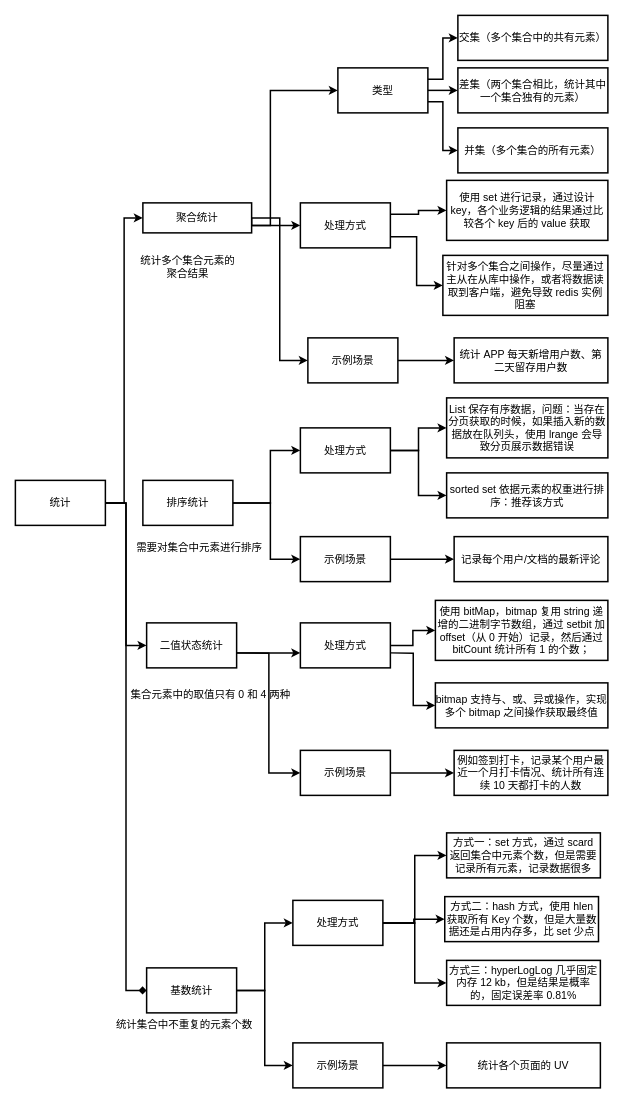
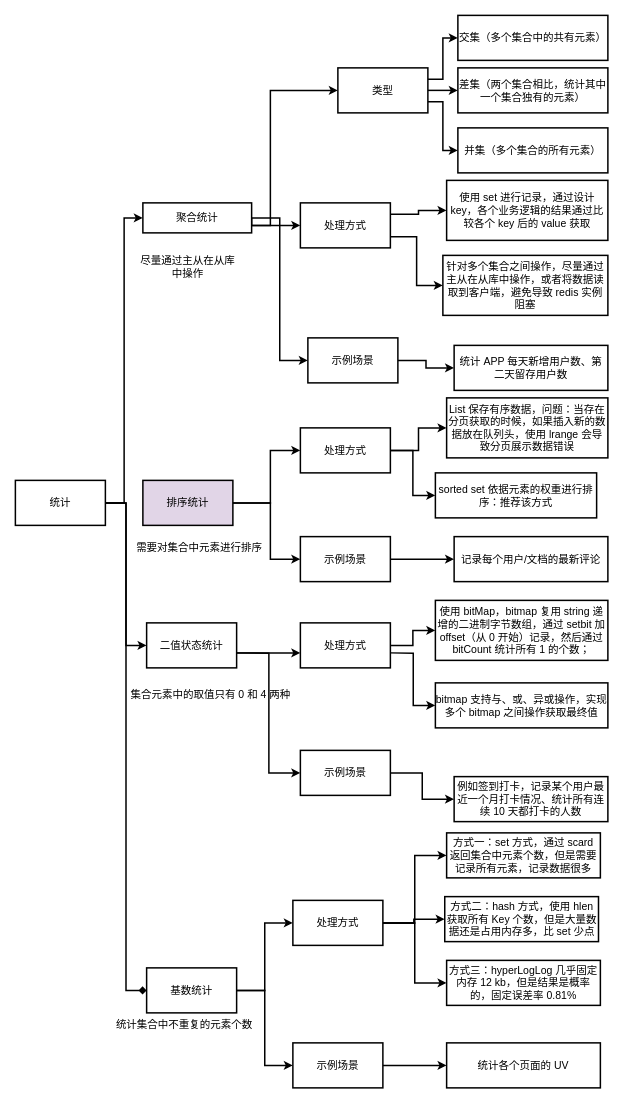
- <mxCell id="16" value="统计多个集合元素的聚合结果" style="text;html=1;strokeColor=none;fillColor=none;align=center;verticalAlign=middle;whiteSpace=wrap;rounded=0;fontStyle=0;strokeWidth=2;fontSize=14;" parent="1" vertex="1"><mxGeometry x="185" y="330" width="130" height="50" as="geometry" /></mxCell>
+ <mxCell id="16" value="尽量通过主从在从库中操作" style="text;html=1;strokeColor=none;fillColor=none;align=center;verticalAlign=middle;whiteSpace=wrap;rounded=0;fontStyle=0;strokeWidth=2;fontSize=14;" parent="1" vertex="1"><mxGeometry x="185" y="330" width="130" height="50" as="geometry" /></mxCell>
- <mxCell id="32" value="统计 APP 每天新增用户数、第二天留存用户数" style="whiteSpace=wrap;html=1;fontStyle=0;strokeWidth=2;fontSize=14;" parent="1" vertex="1"><mxGeometry x="605" y="450" width="205" height="60" as="geometry" /></mxCell>
+ <mxCell id="32" value="统计 APP 每天新增用户数、第二天留存用户数" style="whiteSpace=wrap;html=1;fontStyle=0;strokeWidth=2;fontSize=14;" parent="1" vertex="1"><mxGeometry x="605" y="460" width="205" height="60" as="geometry" /></mxCell>
- <mxCell id="37" value="sorted set 依据元素的权重进行排序：推荐该方式" style="whiteSpace=wrap;html=1;fontSize=14;fontStyle=0;strokeWidth=2;" parent="1" vertex="1"><mxGeometry x="595" y="630" width="215" height="60" as="geometry" /></mxCell>
+ <mxCell id="37" value="sorted set 依据元素的权重进行排序：推荐该方式" style="whiteSpace=wrap;html=1;fontSize=14;fontStyle=0;strokeWidth=2;" parent="1" vertex="1"><mxGeometry x="580" y="630" width="215" height="60" as="geometry" /></mxCell>
- <mxCell id="12" value="排序统计" style="whiteSpace=wrap;html=1;fontStyle=0;strokeWidth=2;fontSize=14;" parent="1" vertex="1"><mxGeometry x="190" y="640" width="120" height="60" as="geometry" /></mxCell>
+ <mxCell id="12" value="排序统计" style="whiteSpace=wrap;html=1;fontStyle=0;strokeWidth=2;fontSize=14;fillColor=#e1d5e7;" parent="1" vertex="1"><mxGeometry x="190" y="640" width="120" height="60" as="geometry" /></mxCell>
- <mxCell id="50" value="例如签到打卡，记录某个用户最近一个月打卡情况、统计所有连续 10 天都打卡的人数" style="whiteSpace=wrap;html=1;fontStyle=0;strokeWidth=2;fontSize=14;" parent="1" vertex="1"><mxGeometry x="605" y="1000" width="205" height="60" as="geometry" /></mxCell>
+ <mxCell id="50" value="例如签到打卡，记录某个用户最近一个月打卡情况、统计所有连续 10 天都打卡的人数" style="whiteSpace=wrap;html=1;fontStyle=0;strokeWidth=2;fontSize=14;" parent="1" vertex="1"><mxGeometry x="605" y="1035" width="205" height="60" as="geometry" /></mxCell>
